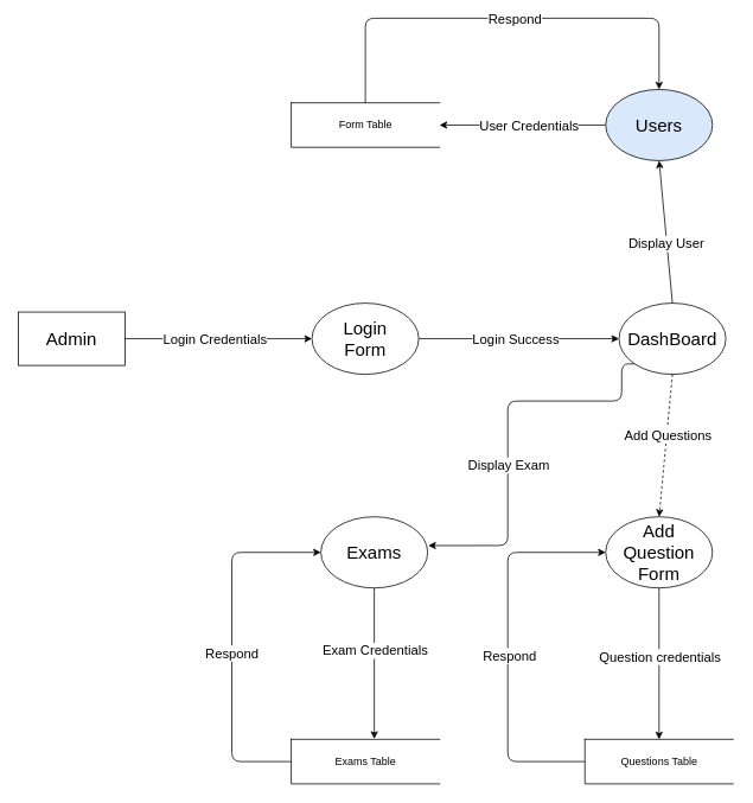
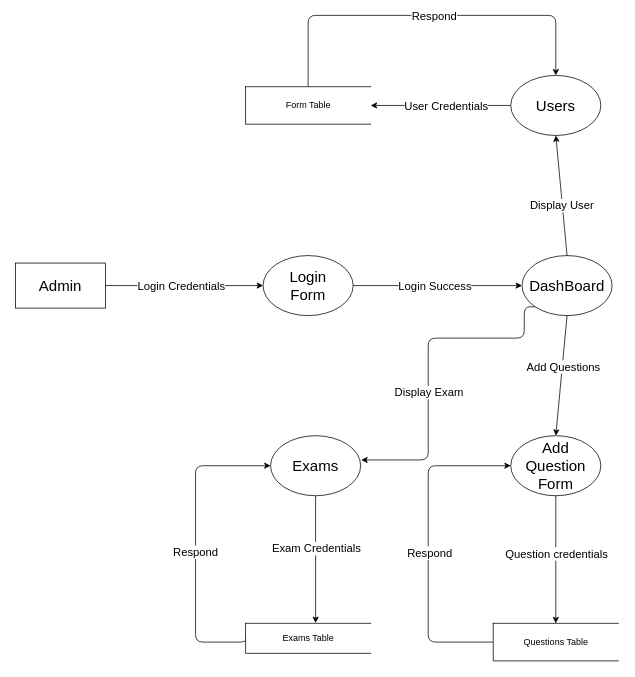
- <mxCell id="19" value="&lt;font style=&quot;font-size: 20px;&quot;&gt;Users&lt;br&gt;&lt;/font&gt;" style="ellipse;whiteSpace=wrap;html=1;fillColor=#dae8fc;" parent="1" vertex="1"><mxGeometry x="680.01" width="120" height="80" as="geometry" y="100" /></mxCell>
+ <mxCell id="19" value="&lt;font style=&quot;font-size: 20px;&quot;&gt;Users&lt;br&gt;&lt;/font&gt;" style="ellipse;whiteSpace=wrap;html=1;" parent="1" vertex="1"><mxGeometry x="680.01" width="120" height="80" as="geometry" y="100" /></mxCell>
- <mxCell id="9" value="" style="endArrow=classic;html=1;rounded=0;exitX=0.5;exitY=1;exitDx=0;exitDy=0;entryX=0.5;entryY=0;entryDx=0;entryDy=0;dashed=1;" parent="1" source="8" target="11" edge="1"><mxGeometry width="50" height="50" relative="1" as="geometry"><mxPoint x="440" y="500" as="sourcePoint" /><mxPoint x="740" y="580" as="targetPoint" /></mxGeometry></mxCell>
+ <mxCell id="9" value="" style="endArrow=classic;html=1;rounded=0;exitX=0.5;exitY=1;exitDx=0;exitDy=0;entryX=0.5;entryY=0;entryDx=0;entryDy=0;" parent="1" source="8" target="11" edge="1"><mxGeometry width="50" height="50" relative="1" as="geometry"><mxPoint x="440" y="500" as="sourcePoint" /><mxPoint x="740" y="580" as="targetPoint" /></mxGeometry></mxCell>
- <mxCell id="28" value="Exams Table" style="html=1;dashed=0;whiteSpace=wrap;shape=partialRectangle;right=0;" parent="1" vertex="1"><mxGeometry x="326.67" y="830" width="166.67" height="50" as="geometry" /></mxCell>
+ <mxCell id="28" value="Exams Table" style="html=1;dashed=0;whiteSpace=wrap;shape=partialRectangle;right=0;" parent="1" vertex="1"><mxGeometry x="326.67" y="830" width="166.67" height="40" as="geometry" /></mxCell>
